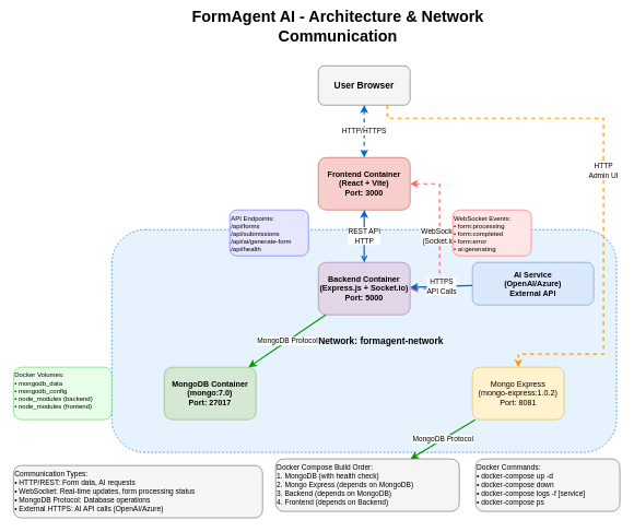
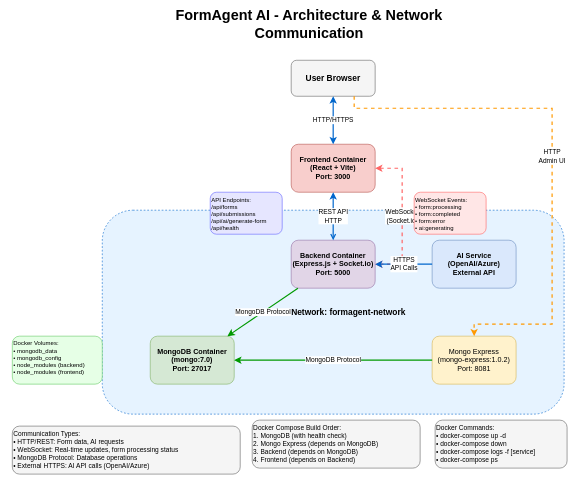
- <mxCell id="10" value="HTTP/HTTPS" style="endArrow=classic;startArrow=classic;html=1;rounded=0;strokeWidth=2;strokeColor=#0066cc;dashed=1;" parent="1" source="4" target="5" edge="1"><mxGeometry width="50" height="50" relative="1" as="geometry"><mxPoint x="555" y="200" as="sourcePoint" /><mxPoint x="555" y="240" as="targetPoint" /></mxGeometry></mxCell>
+ <mxCell id="10" value="HTTP/HTTPS" style="endArrow=classic;startArrow=classic;html=1;rounded=0;strokeWidth=2;strokeColor=#0066cc;" parent="1" source="4" target="5" edge="1"><mxGeometry width="50" height="50" relative="1" as="geometry"><mxPoint x="555" y="200" as="sourcePoint" /><mxPoint x="555" y="240" as="targetPoint" /></mxGeometry></mxCell>
- <mxCell id="9" value="AI Service&#10;(OpenAI/Azure)&#10;External API" style="rounded=1;whiteSpace=wrap;html=1;fillColor=#dae8fc;strokeColor=#6c8ebf;fontSize=12;fontStyle=1;" parent="1" vertex="1"><mxGeometry x="720" y="400" width="185" height="65" as="geometry" /></mxCell>
+ <mxCell id="9" value="AI Service&#10;(OpenAI/Azure)&#10;External API" style="rounded=1;whiteSpace=wrap;html=1;fillColor=#dae8fc;strokeColor=#6c8ebf;fontSize=12;fontStyle=1;" parent="1" vertex="1"><mxGeometry x="720" y="400" width="140" height="80" as="geometry" /></mxCell>
- <mxCell id="15" value="MongoDB Protocol" style="endArrow=classic;html=1;rounded=0;strokeWidth=2;strokeColor=#009900;" parent="1" source="8" target="18" edge="1"><mxGeometry width="50" height="50" relative="1" as="geometry"><mxPoint x="720" y="600" as="sourcePoint" /><mxPoint x="390" y="600" as="targetPoint" /></mxGeometry></mxCell>
+ <mxCell id="15" value="MongoDB Protocol" style="endArrow=classic;html=1;rounded=0;strokeWidth=2;strokeColor=#009900;" parent="1" source="8" target="7" edge="1"><mxGeometry width="50" height="50" relative="1" as="geometry"><mxPoint x="720" y="600" as="sourcePoint" /><mxPoint x="390" y="600" as="targetPoint" /></mxGeometry></mxCell>
